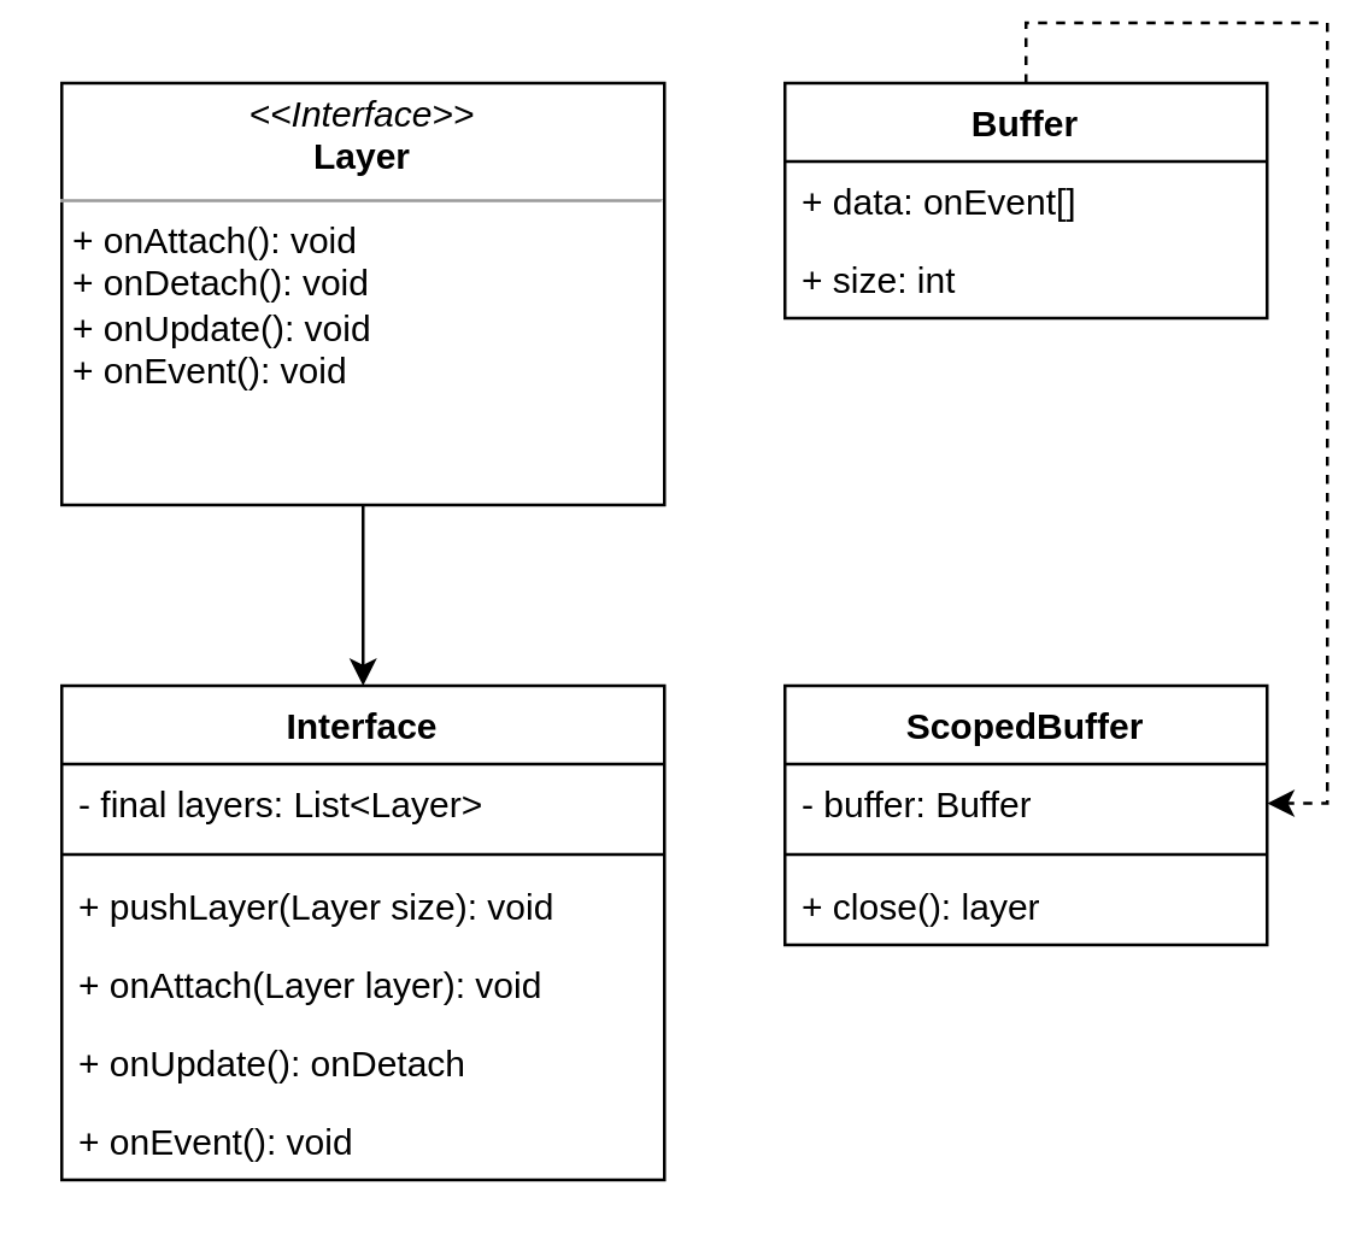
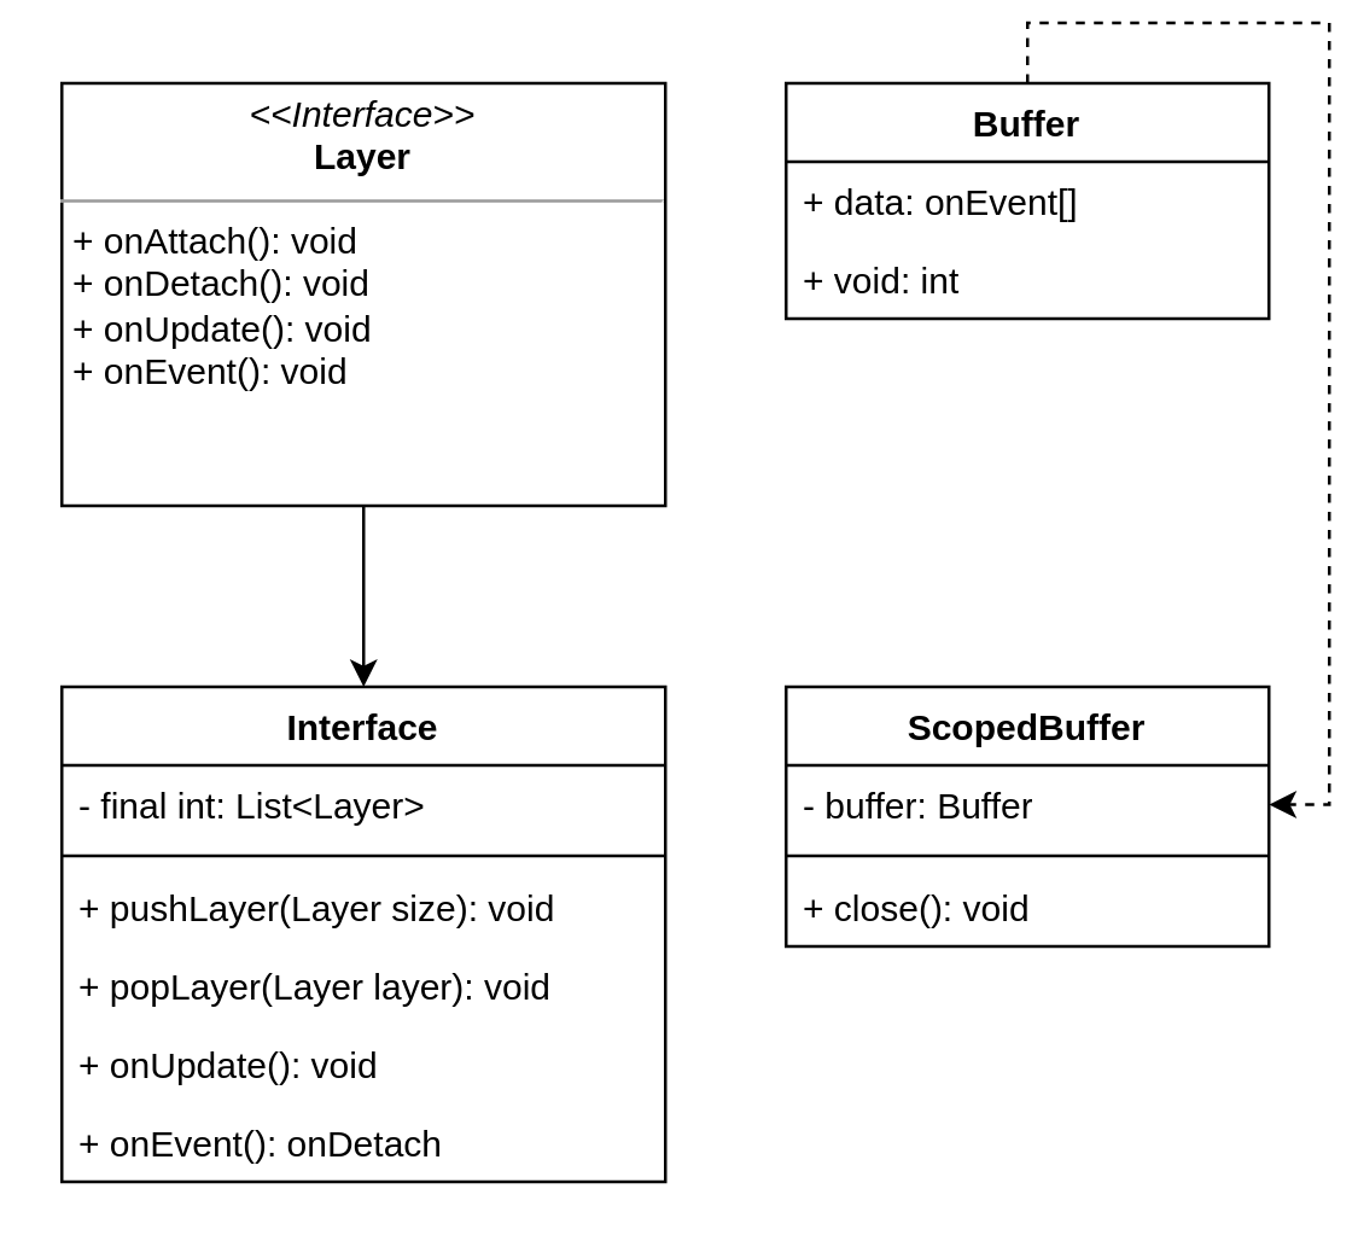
- <mxCell id="14" value="+ size: int" style="text;strokeColor=none;fillColor=none;align=left;verticalAlign=top;spacingLeft=4;spacingRight=4;overflow=hidden;rotatable=0;points=[[0,0.5],[1,0.5]];portConstraint=eastwest;whiteSpace=wrap;html=1;" vertex="1" parent="12"><mxGeometry y="52" width="160" height="26" as="geometry" /></mxCell>
+ <mxCell id="14" value="+ void: int" style="text;strokeColor=none;fillColor=none;align=left;verticalAlign=top;spacingLeft=4;spacingRight=4;overflow=hidden;rotatable=0;points=[[0,0.5],[1,0.5]];portConstraint=eastwest;whiteSpace=wrap;html=1;" vertex="1" parent="12"><mxGeometry y="52" width="160" height="26" as="geometry" /></mxCell>
- <mxCell id="5" value="- final layers: List&amp;lt;Layer&amp;gt;" style="text;strokeColor=none;fillColor=none;align=left;verticalAlign=top;spacingLeft=4;spacingRight=4;overflow=hidden;rotatable=0;points=[[0,0.5],[1,0.5]];portConstraint=eastwest;whiteSpace=wrap;html=1;" vertex="1" parent="4"><mxGeometry y="26" width="200" height="26" as="geometry" /></mxCell>
+ <mxCell id="5" value="- final int: List&amp;lt;Layer&amp;gt;" style="text;strokeColor=none;fillColor=none;align=left;verticalAlign=top;spacingLeft=4;spacingRight=4;overflow=hidden;rotatable=0;points=[[0,0.5],[1,0.5]];portConstraint=eastwest;whiteSpace=wrap;html=1;" vertex="1" parent="4"><mxGeometry y="26" width="200" height="26" as="geometry" /></mxCell>
- <mxCell id="18" value="+ close(): layer" style="text;strokeColor=none;fillColor=none;align=left;verticalAlign=top;spacingLeft=4;spacingRight=4;overflow=hidden;rotatable=0;points=[[0,0.5],[1,0.5]];portConstraint=eastwest;whiteSpace=wrap;html=1;" vertex="1" parent="15"><mxGeometry y="60" width="160" height="26" as="geometry" /></mxCell>
+ <mxCell id="18" value="+ close(): void" style="text;strokeColor=none;fillColor=none;align=left;verticalAlign=top;spacingLeft=4;spacingRight=4;overflow=hidden;rotatable=0;points=[[0,0.5],[1,0.5]];portConstraint=eastwest;whiteSpace=wrap;html=1;" vertex="1" parent="15"><mxGeometry y="60" width="160" height="26" as="geometry" /></mxCell>
- <mxCell id="8" value="+ onAttach(Layer layer): void" style="text;strokeColor=none;fillColor=none;align=left;verticalAlign=top;spacingLeft=4;spacingRight=4;overflow=hidden;rotatable=0;points=[[0,0.5],[1,0.5]];portConstraint=eastwest;whiteSpace=wrap;html=1;" vertex="1" parent="4"><mxGeometry y="86" width="200" height="26" as="geometry" /></mxCell>
+ <mxCell id="8" value="+ popLayer(Layer layer): void" style="text;strokeColor=none;fillColor=none;align=left;verticalAlign=top;spacingLeft=4;spacingRight=4;overflow=hidden;rotatable=0;points=[[0,0.5],[1,0.5]];portConstraint=eastwest;whiteSpace=wrap;html=1;" vertex="1" parent="4"><mxGeometry y="86" width="200" height="26" as="geometry" /></mxCell>
- <mxCell id="9" value="+ onUpdate(): onDetach" style="text;strokeColor=none;fillColor=none;align=left;verticalAlign=top;spacingLeft=4;spacingRight=4;overflow=hidden;rotatable=0;points=[[0,0.5],[1,0.5]];portConstraint=eastwest;whiteSpace=wrap;html=1;" vertex="1" parent="4"><mxGeometry y="112" width="200" height="26" as="geometry" /></mxCell>
+ <mxCell id="9" value="+ onUpdate(): void" style="text;strokeColor=none;fillColor=none;align=left;verticalAlign=top;spacingLeft=4;spacingRight=4;overflow=hidden;rotatable=0;points=[[0,0.5],[1,0.5]];portConstraint=eastwest;whiteSpace=wrap;html=1;" vertex="1" parent="4"><mxGeometry y="112" width="200" height="26" as="geometry" /></mxCell>
- <mxCell id="10" value="+ onEvent(): void" style="text;strokeColor=none;fillColor=none;align=left;verticalAlign=top;spacingLeft=4;spacingRight=4;overflow=hidden;rotatable=0;points=[[0,0.5],[1,0.5]];portConstraint=eastwest;whiteSpace=wrap;html=1;" vertex="1" parent="4"><mxGeometry y="138" width="200" height="26" as="geometry" /></mxCell>
+ <mxCell id="10" value="+ onEvent(): onDetach" style="text;strokeColor=none;fillColor=none;align=left;verticalAlign=top;spacingLeft=4;spacingRight=4;overflow=hidden;rotatable=0;points=[[0,0.5],[1,0.5]];portConstraint=eastwest;whiteSpace=wrap;html=1;" vertex="1" parent="4"><mxGeometry y="138" width="200" height="26" as="geometry" /></mxCell>
